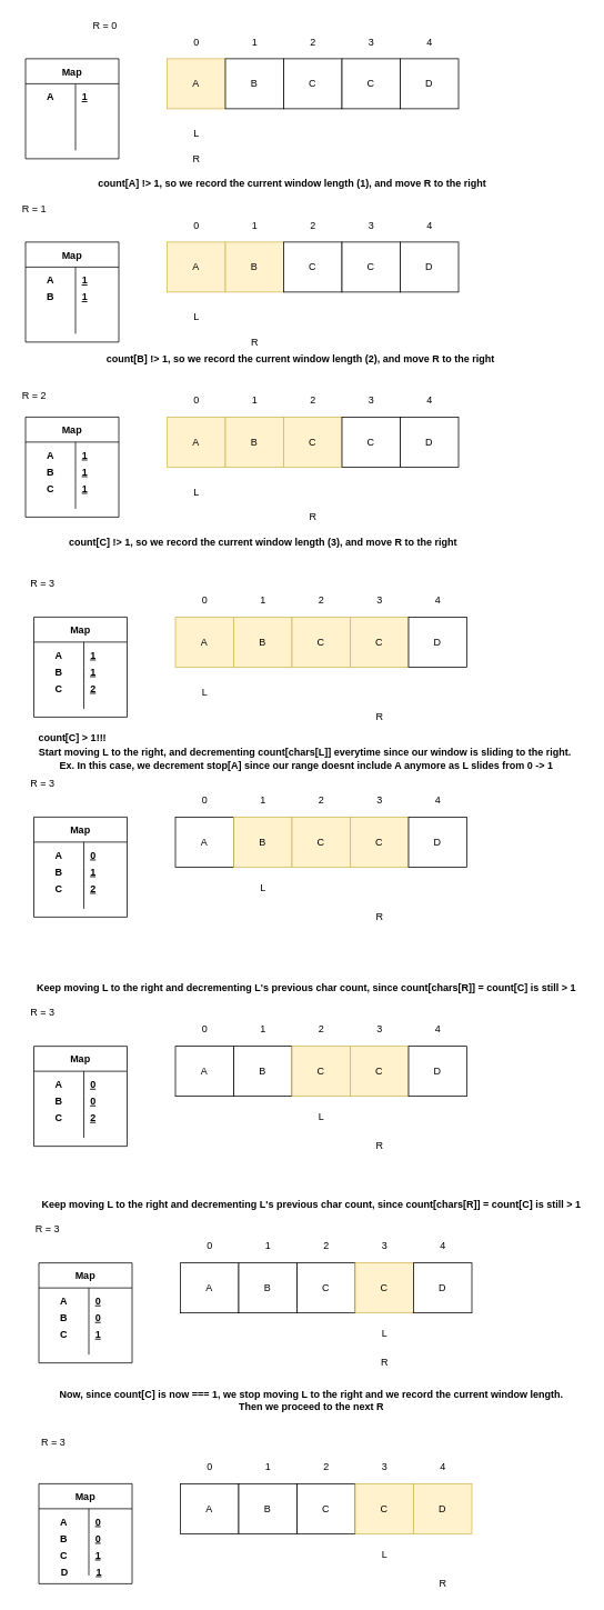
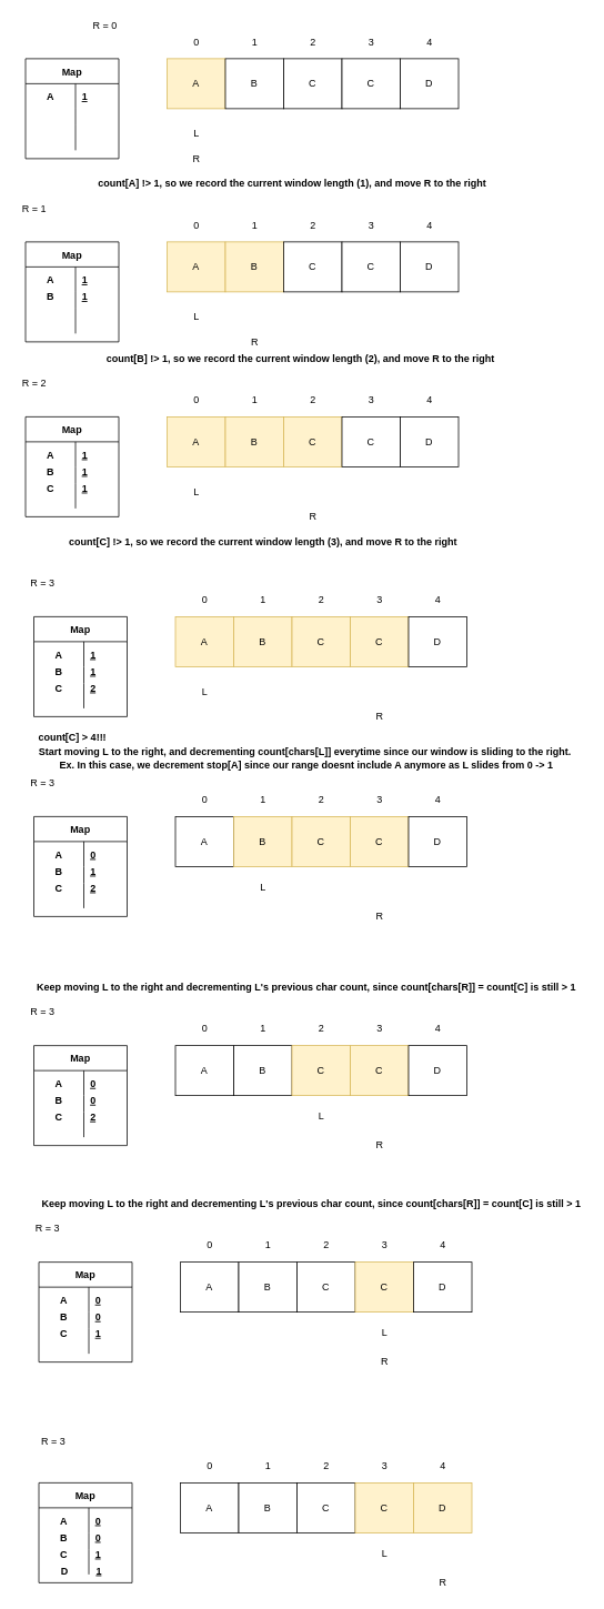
- <mxCell id="73" value="R = 2" style="text;html=1;align=center;verticalAlign=middle;resizable=0;points=[];autosize=1;strokeColor=none;" parent="1" vertex="1"><mxGeometry x="20" y="465" width="40" height="20" as="geometry" /></mxCell>
+ <mxCell id="73" value="R = 2" style="text;html=1;align=center;verticalAlign=middle;resizable=0;points=[];autosize=1;strokeColor=none;" parent="1" vertex="1"><mxGeometry x="20" y="450" width="40" height="20" as="geometry" /></mxCell>
- <mxCell id="109" value="count[C] &amp;gt; 1!!!" style="text;html=1;align=center;verticalAlign=middle;resizable=0;points=[];autosize=1;strokeColor=none;fontStyle=1" parent="1" vertex="1"><mxGeometry x="36" y="875" width="100" height="20" as="geometry" /></mxCell>
+ <mxCell id="109" value="count[C] &amp;gt; 4!!!" style="text;html=1;align=center;verticalAlign=middle;resizable=0;points=[];autosize=1;strokeColor=none;fontStyle=1" parent="1" vertex="1"><mxGeometry x="36" y="875" width="100" height="20" as="geometry" /></mxCell>
- <mxCell id="229" value="Now, since count[C] is now === 1, we stop moving L to the right and we record the current window length. &lt;br&gt;Then we proceed to the next R" style="text;html=1;align=center;verticalAlign=middle;resizable=0;points=[];autosize=1;strokeColor=none;fontStyle=1" parent="1" vertex="1"><mxGeometry x="63" y="1665" width="620" height="30" as="geometry" /></mxCell>
